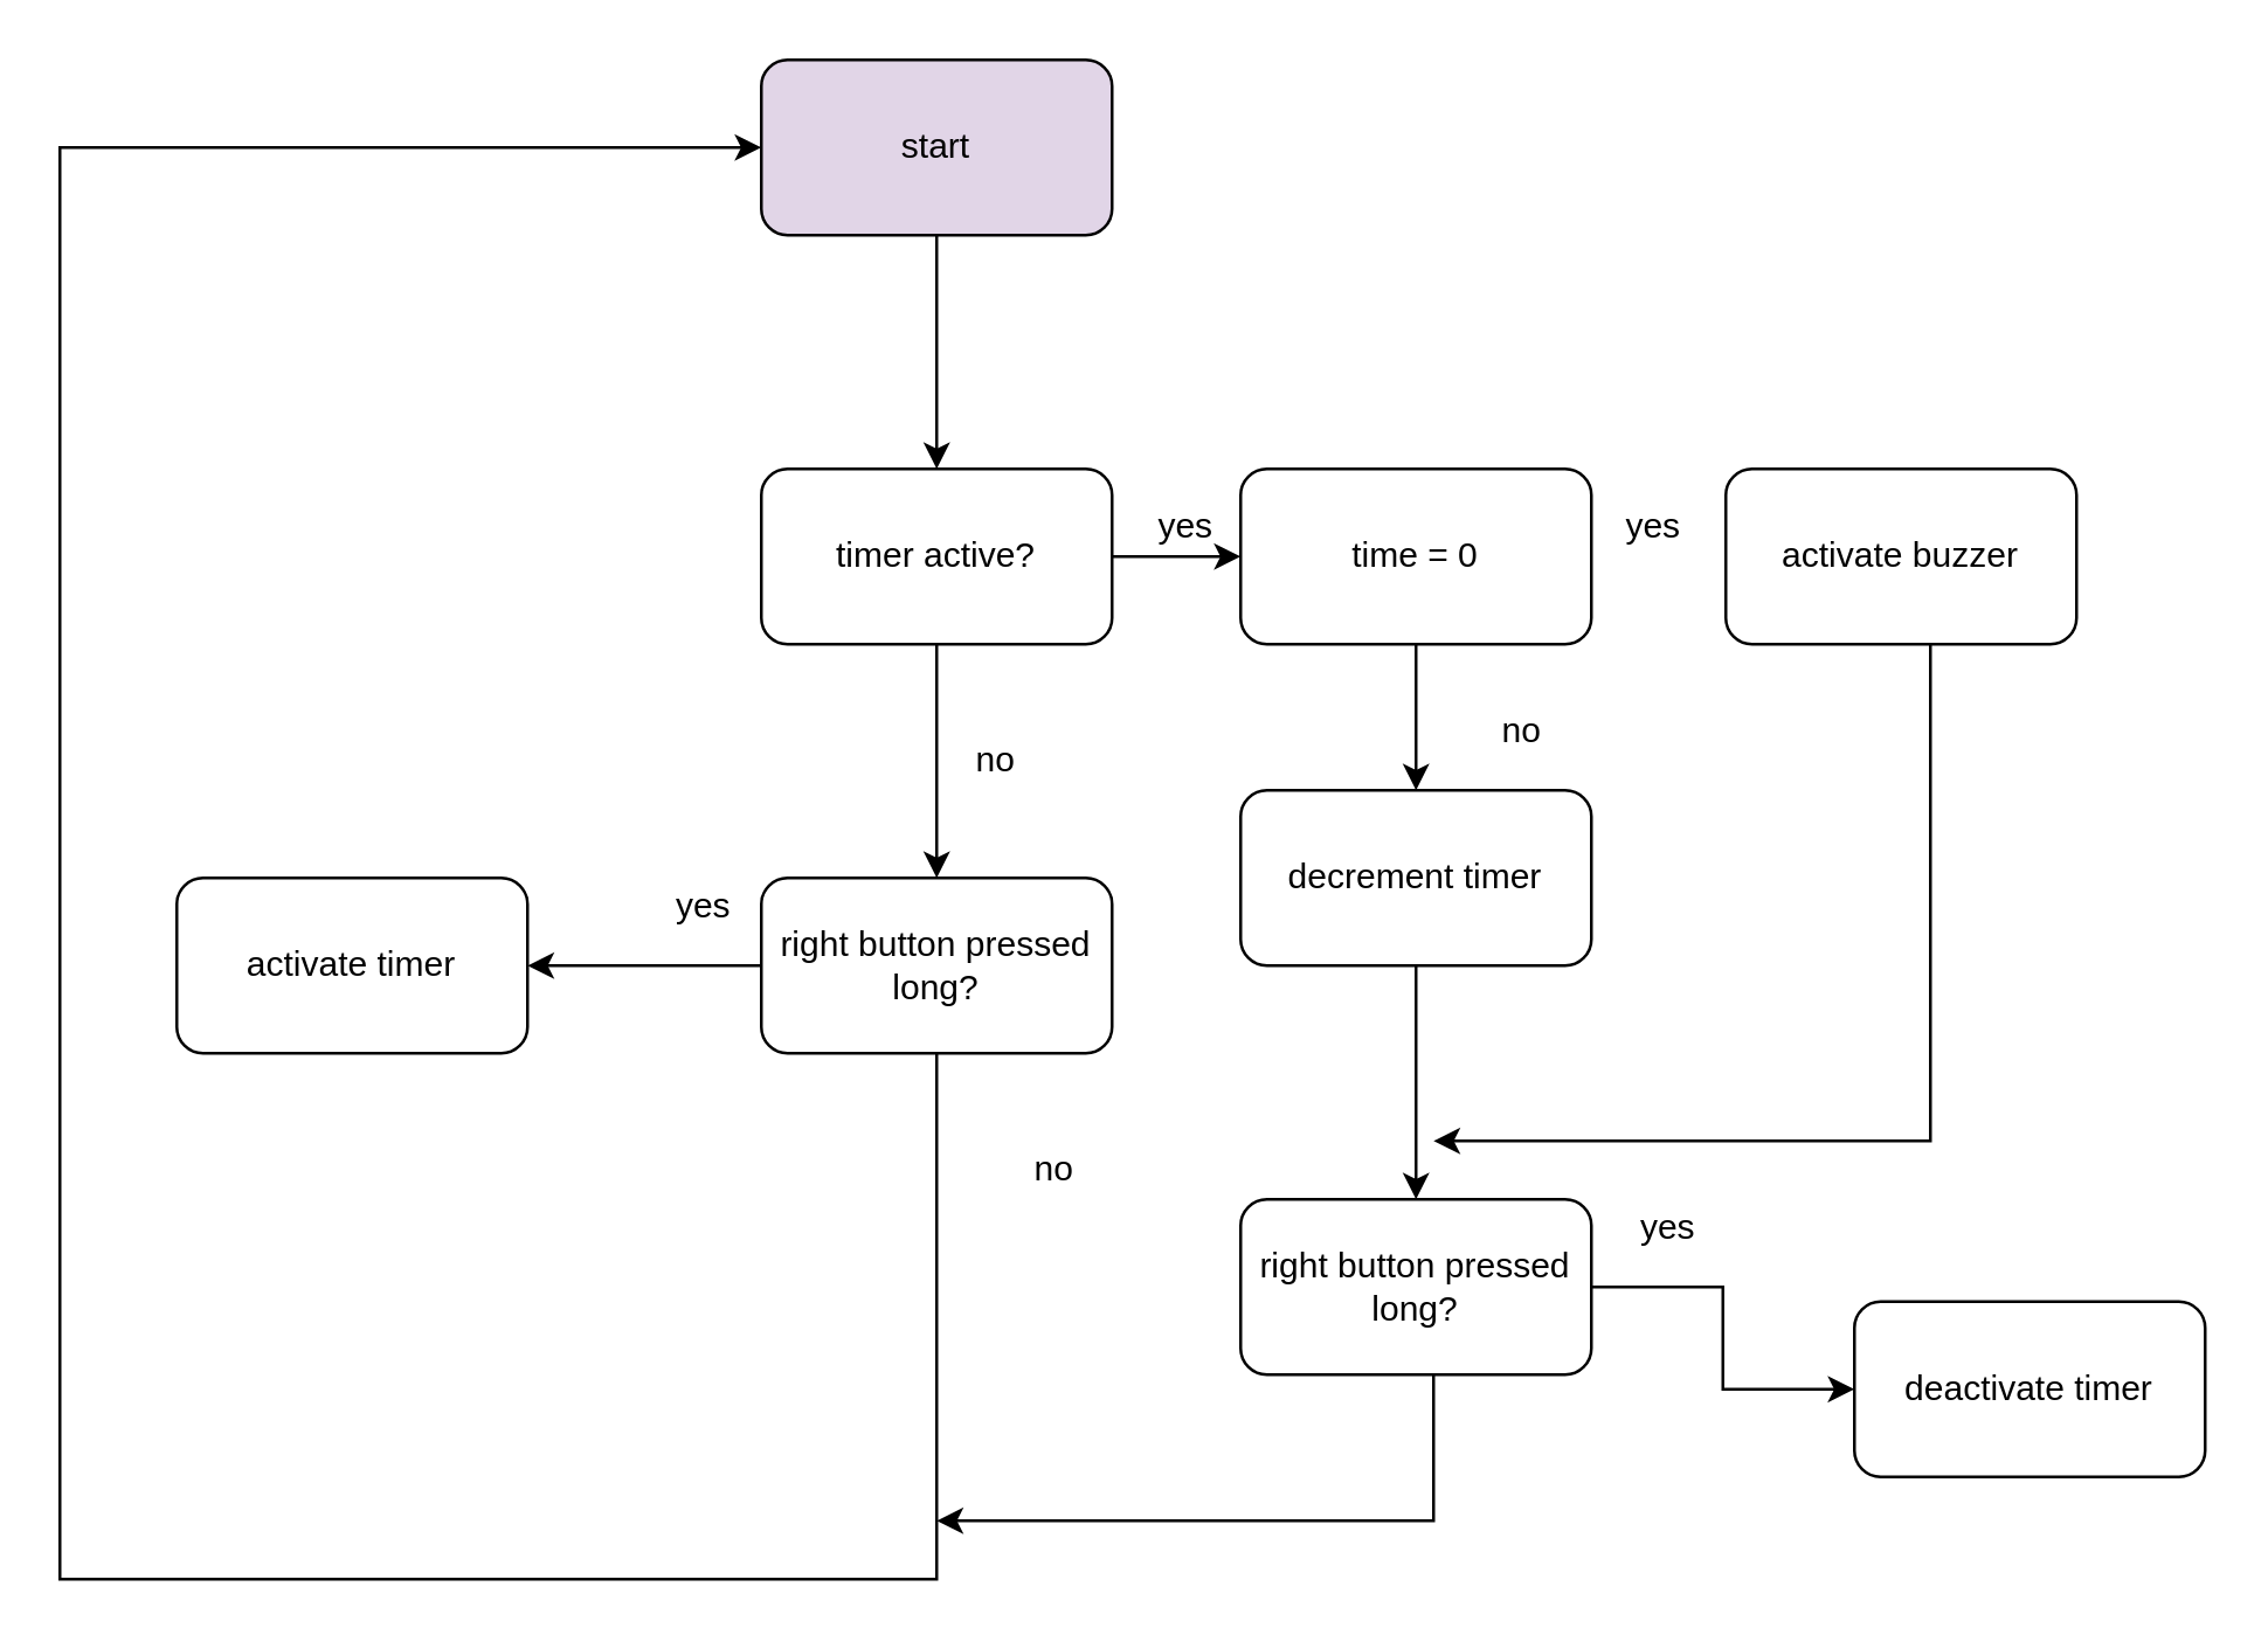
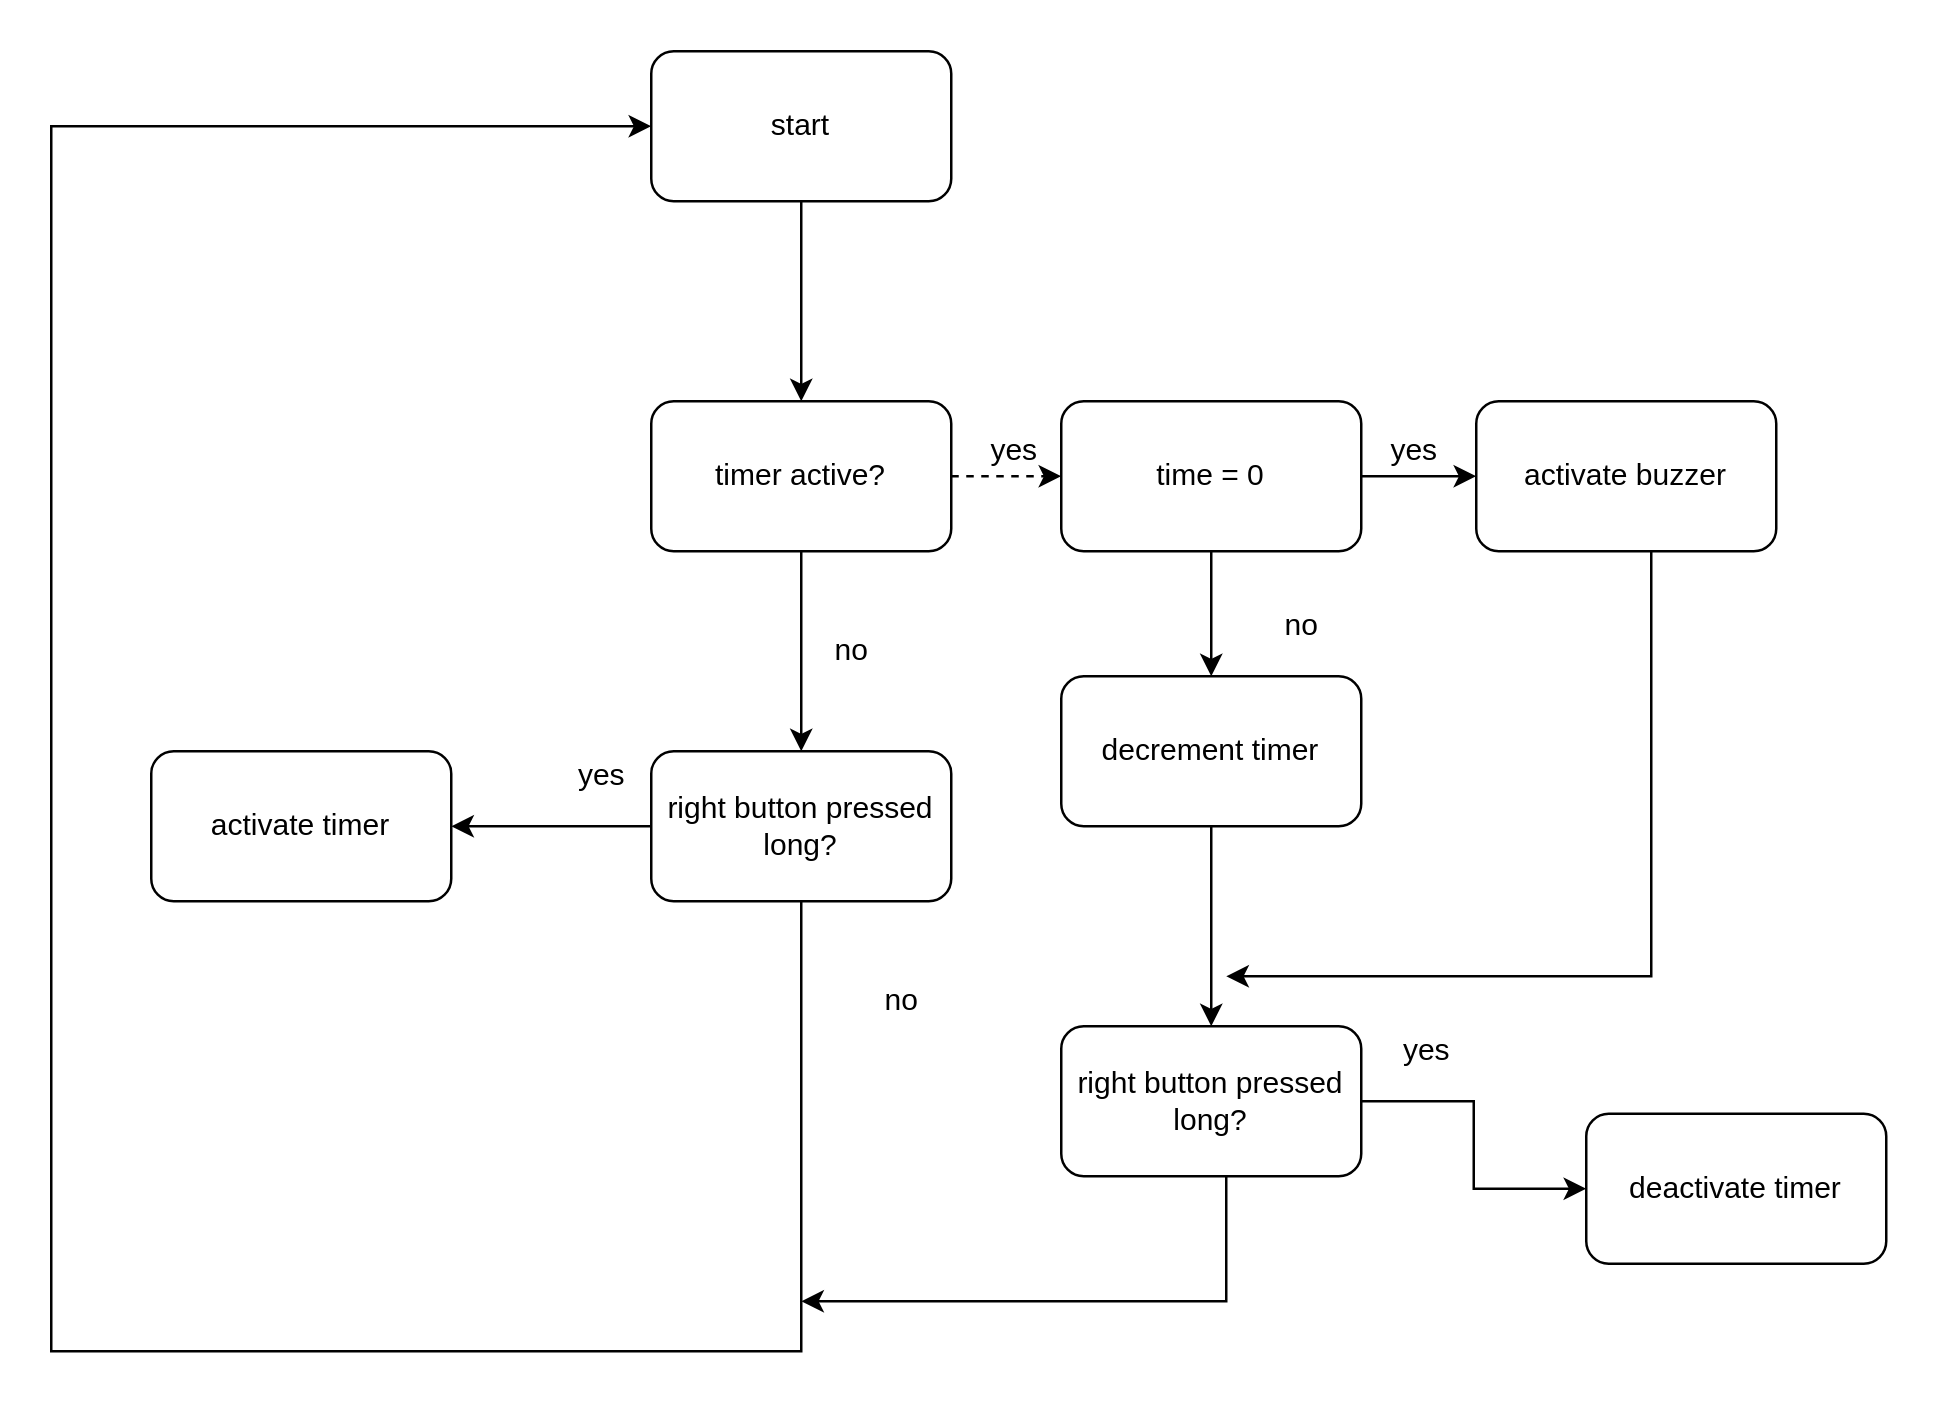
- <mxCell id="3" value="start" style="rounded=1;whiteSpace=wrap;html=1;fillColor=#e1d5e7;" vertex="1" parent="1"><mxGeometry x="260" y="20" width="120" height="60" as="geometry" /></mxCell>
+ <mxCell id="3" value="start" style="rounded=1;whiteSpace=wrap;html=1;" vertex="1" parent="1"><mxGeometry x="260" y="20" width="120" height="60" as="geometry" /></mxCell>
- <mxCell id="4" value="" style="edgeStyle=orthogonalEdgeStyle;rounded=0;orthogonalLoop=1;jettySize=auto;html=1;" edge="1" parent="1" source="6" target="9"><mxGeometry relative="1" as="geometry" /></mxCell>
+ <mxCell id="4" value="" style="edgeStyle=orthogonalEdgeStyle;rounded=0;orthogonalLoop=1;jettySize=auto;html=1;dashed=1;" edge="1" parent="1" source="6" target="9"><mxGeometry relative="1" as="geometry" /></mxCell>
+ <mxCell id="7" value="" style="edgeStyle=orthogonalEdgeStyle;rounded=0;orthogonalLoop=1;jettySize=auto;html=1;" edge="1" parent="1" source="9" target="11"><mxGeometry relative="1" as="geometry" /></mxCell>
